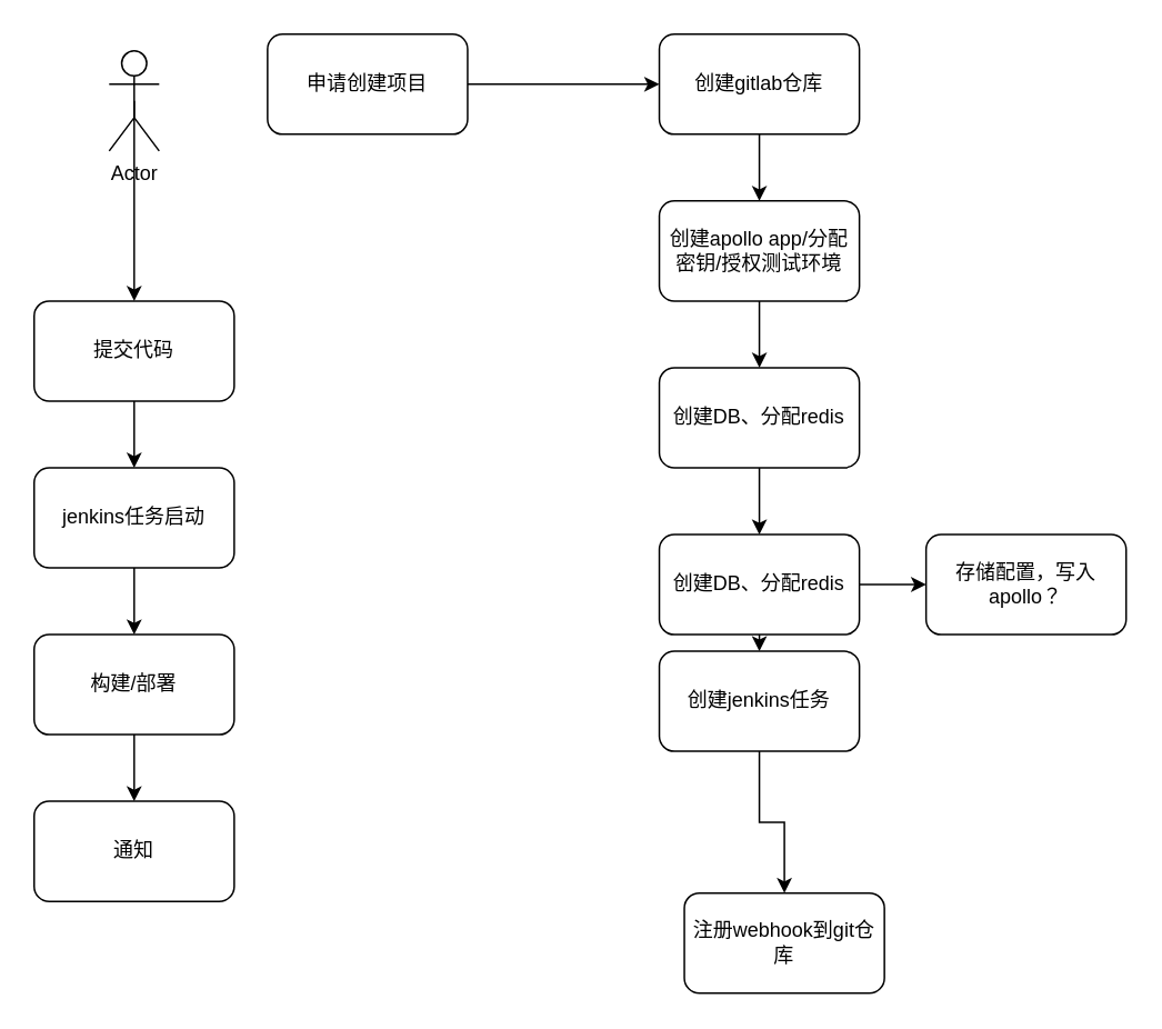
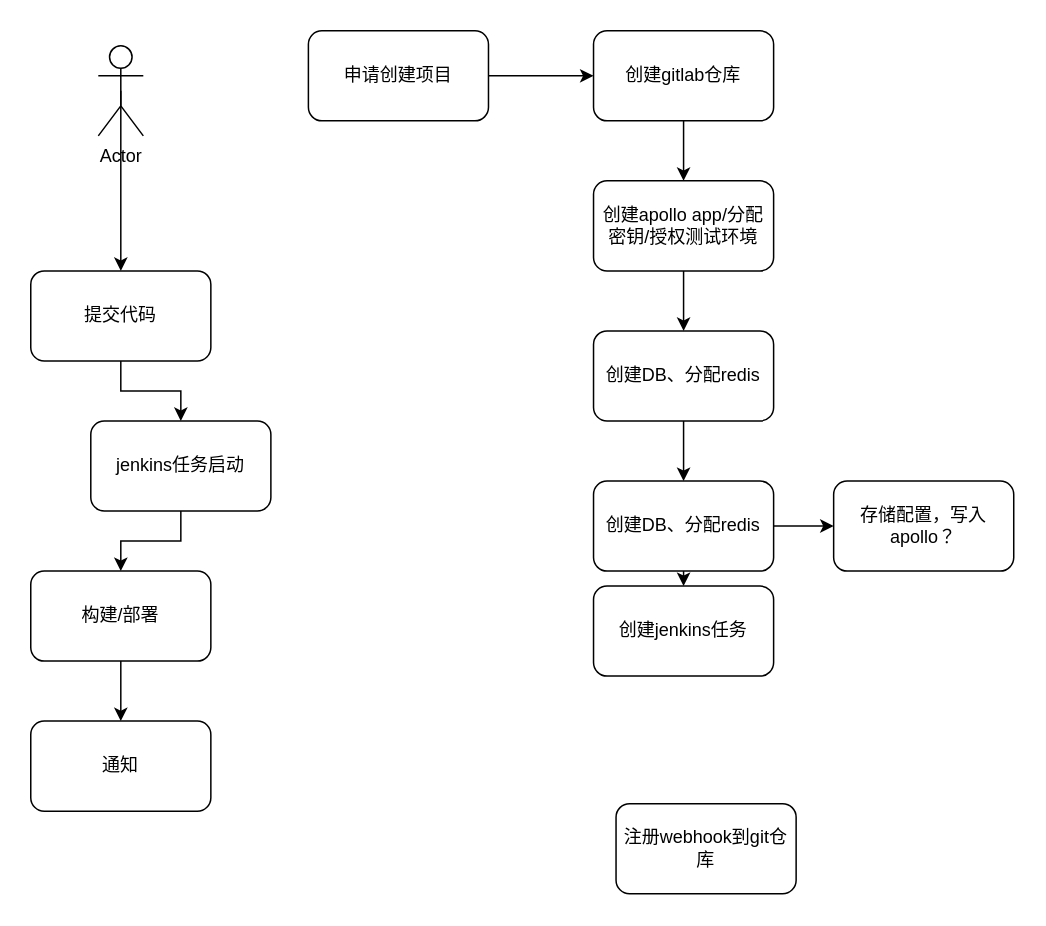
- <mxCell id="3" value="申请创建项目" style="rounded=1;whiteSpace=wrap;html=1;" vertex="1" parent="1"><mxGeometry x="160" y="20" width="120" height="60" as="geometry" /></mxCell>
+ <mxCell id="3" value="申请创建项目" style="rounded=1;whiteSpace=wrap;html=1;" vertex="1" parent="1"><mxGeometry x="205" y="20" width="120" height="60" as="geometry" /></mxCell>
- <mxCell id="21" value="jenkins任务启动" style="rounded=1;whiteSpace=wrap;html=1;" vertex="1" parent="1"><mxGeometry x="20" y="280" width="120" height="60" as="geometry" /></mxCell>
+ <mxCell id="21" value="jenkins任务启动" style="rounded=1;whiteSpace=wrap;html=1;" vertex="1" parent="1"><mxGeometry x="60" y="280" width="120" height="60" as="geometry" /></mxCell>
- <mxCell id="13" style="edgeStyle=orthogonalEdgeStyle;rounded=0;orthogonalLoop=1;jettySize=auto;html=1;exitX=0.5;exitY=1;exitDx=0;exitDy=0;entryX=0.5;entryY=0;entryDx=0;entryDy=0;" edge="1" parent="1" source="14" target="15"><mxGeometry relative="1" as="geometry" /></mxCell>
